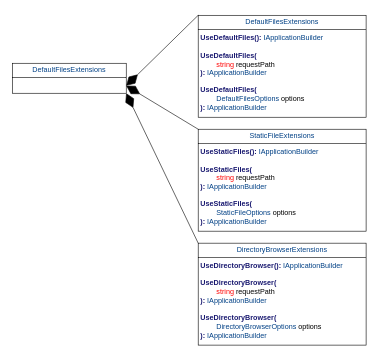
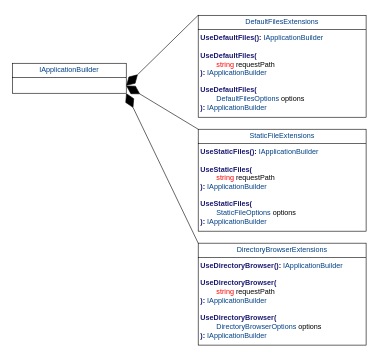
- <mxCell id="5" value="&lt;p style=&quot;margin:0px;margin-top:4px;text-align:center;&quot;&gt;&lt;span style=&quot;color: rgb(0, 64, 133);&quot;&gt;DefaultFilesExtensions&lt;/span&gt;&lt;/p&gt;&lt;hr size=&quot;1&quot; style=&quot;border-style:solid;&quot;&gt;&lt;p style=&quot;margin:0px;margin-left:4px;&quot;&gt;&lt;br&gt;&lt;/p&gt;" style="verticalAlign=top;align=left;overflow=fill;html=1;whiteSpace=wrap;" vertex="1" parent="1"><mxGeometry x="20" y="100" width="190" height="50" as="geometry" /></mxCell>
+ <mxCell id="5" value="&lt;p style=&quot;margin:0px;margin-top:4px;text-align:center;&quot;&gt;&lt;span style=&quot;color: rgb(0, 64, 133);&quot;&gt;IApplicationBuilder&lt;/span&gt;&lt;/p&gt;&lt;hr size=&quot;1&quot; style=&quot;border-style:solid;&quot;&gt;&lt;p style=&quot;margin:0px;margin-left:4px;&quot;&gt;&lt;br&gt;&lt;/p&gt;" style="verticalAlign=top;align=left;overflow=fill;html=1;whiteSpace=wrap;" vertex="1" parent="1"><mxGeometry x="20" y="100" width="190" height="50" as="geometry" /></mxCell>
